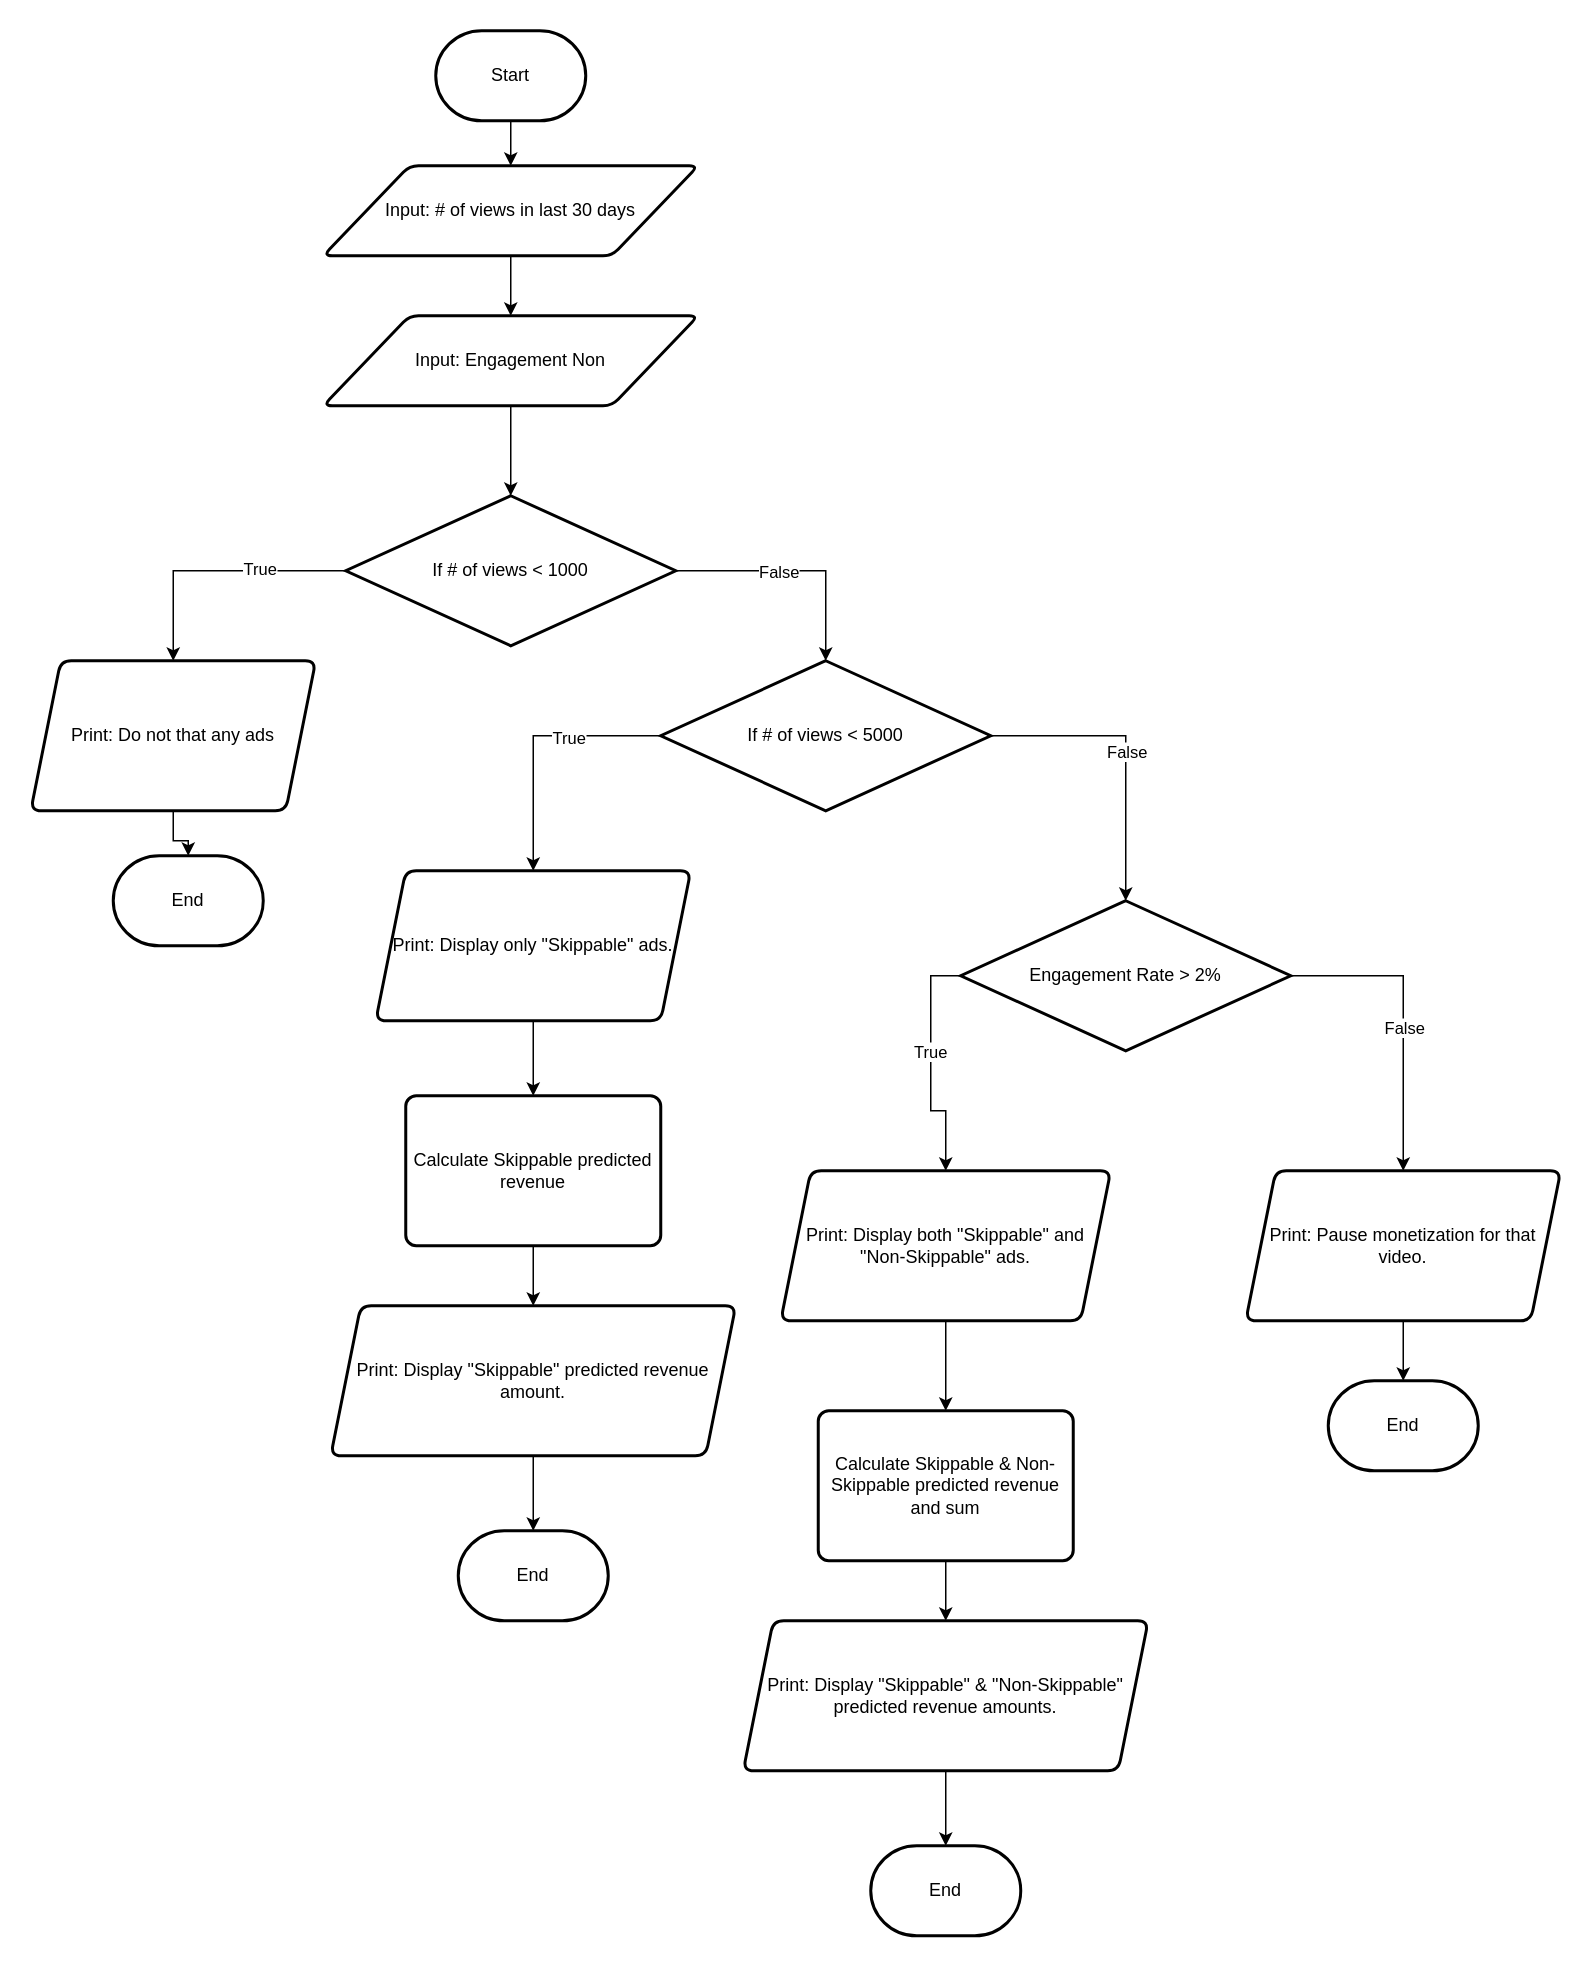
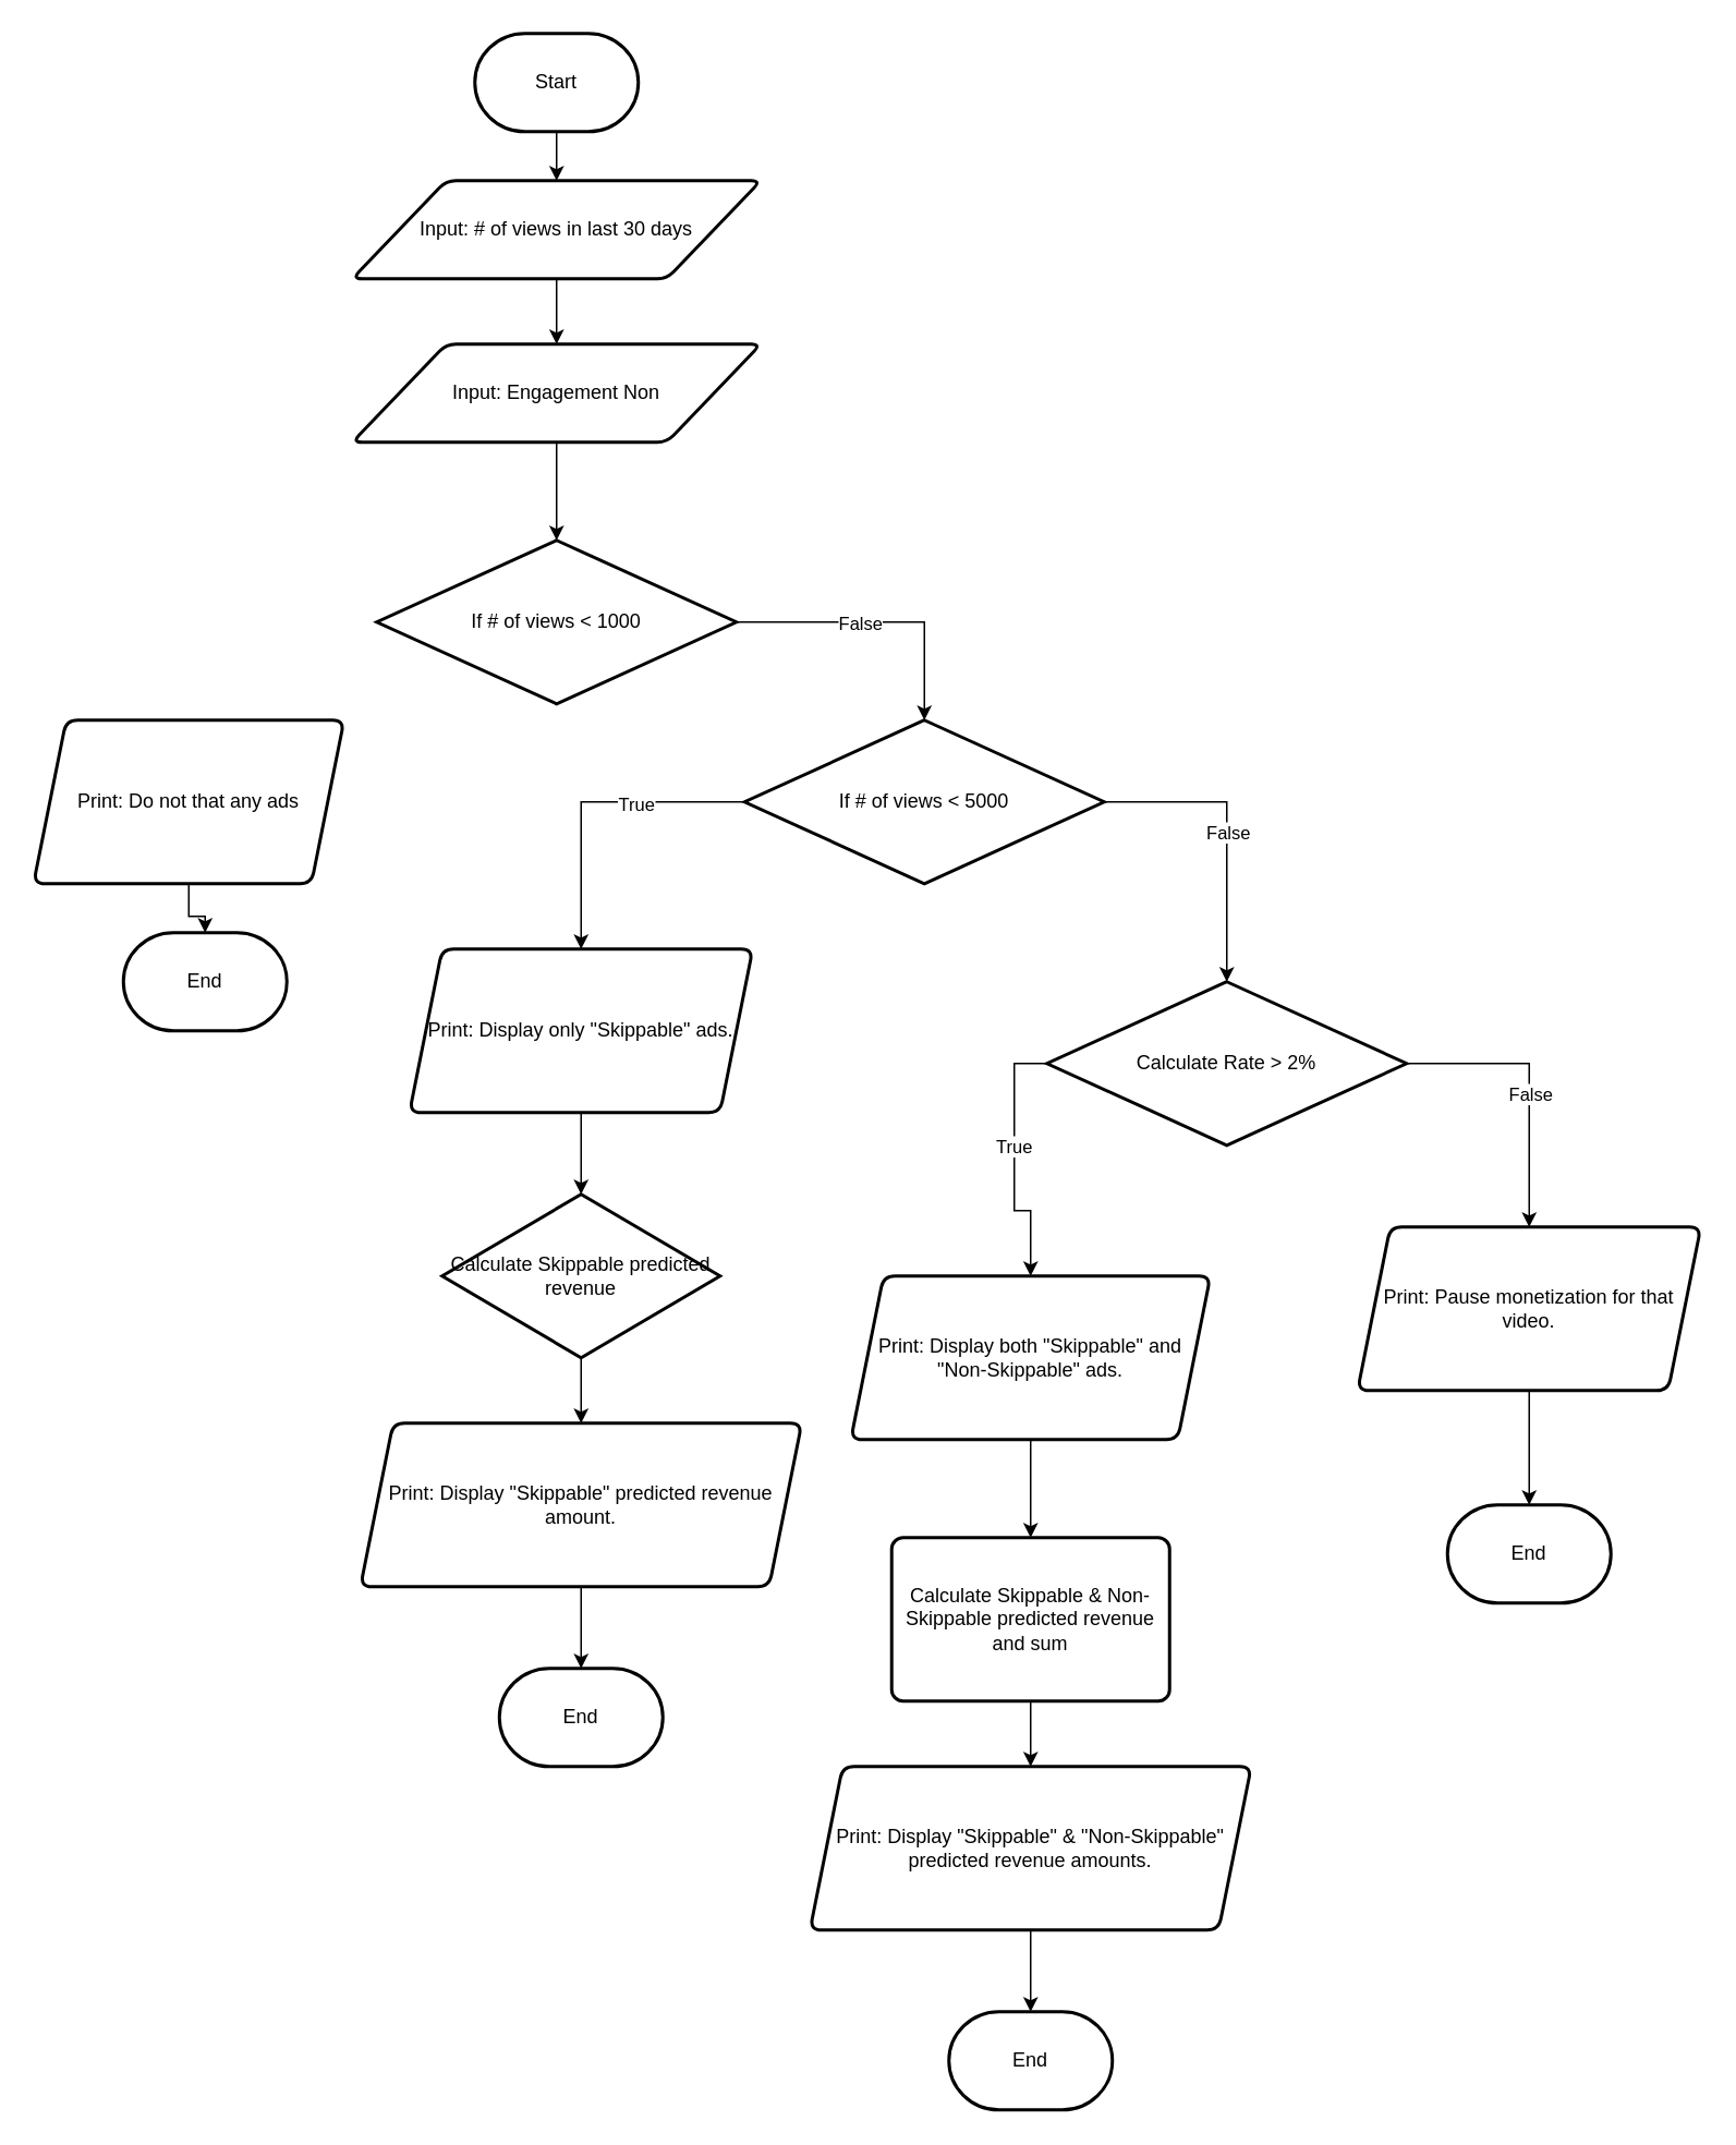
- <mxCell id="8" style="edgeStyle=orthogonalEdgeStyle;rounded=0;orthogonalLoop=1;jettySize=auto;html=1;entryX=0.5;entryY=0;entryDx=0;entryDy=0;" parent="1" source="12" target="14" edge="1"><mxGeometry relative="1" as="geometry"><mxPoint x="120" y="520" as="targetPoint" /></mxGeometry></mxCell>
- <mxCell id="9" value="True" style="edgeLabel;html=1;align=center;verticalAlign=middle;resizable=0;points=[];" parent="8" vertex="1" connectable="0"><mxGeometry x="-0.335" y="-2" relative="1" as="geometry"><mxPoint as="offset" /></mxGeometry></mxCell>
- <mxCell id="17" value="If # of views &amp;lt; 5000" style="strokeWidth=2;html=1;shape=mxgraph.flowchart.decision;whiteSpace=wrap;" parent="1" vertex="1"><mxGeometry x="440" y="440" width="220" height="100" as="geometry" /></mxCell>
+ <mxCell id="17" value="If # of views &amp;lt; 5000" style="strokeWidth=2;html=1;shape=mxgraph.flowchart.decision;whiteSpace=wrap;" parent="1" vertex="1"><mxGeometry x="455" y="440" width="220" height="100" as="geometry" /></mxCell>
- <mxCell id="31" value="Engagement Rate &amp;gt; 2%" style="strokeWidth=2;html=1;shape=mxgraph.flowchart.decision;whiteSpace=wrap;" vertex="1" parent="1"><mxGeometry x="640" y="600" width="220" height="100" as="geometry" /></mxCell>
+ <mxCell id="31" value="Calculate Rate &amp;gt; 2%" style="strokeWidth=2;html=1;shape=mxgraph.flowchart.decision;whiteSpace=wrap;" vertex="1" parent="1"><mxGeometry x="640" y="600" width="220" height="100" as="geometry" /></mxCell>
- <mxCell id="24" value="Calculate Skippable predicted revenue" style="rounded=1;whiteSpace=wrap;html=1;absoluteArcSize=1;arcSize=14;strokeWidth=2;" parent="1" vertex="1"><mxGeometry x="270" y="730" width="170" height="100" as="geometry" /></mxCell>
+ <mxCell id="24" value="Calculate Skippable predicted revenue" style="rhombus;whiteSpace=wrap;html=1;absoluteArcSize=1;arcSize=14;strokeWidth=2;" parent="1" vertex="1"><mxGeometry x="270" y="730" width="170" height="100" as="geometry" /></mxCell>
- <mxCell id="32" value="Print: Pause monetization for that video." style="rounded=1;whiteSpace=wrap;html=1;absoluteArcSize=1;arcSize=14;strokeWidth=2;shape=parallelogram;perimeter=parallelogramPerimeter;fixedSize=1;" vertex="1" parent="1"><mxGeometry x="830" y="780" width="210" height="100" as="geometry" /></mxCell>
+ <mxCell id="32" value="Print: Pause monetization for that video." style="rounded=1;whiteSpace=wrap;html=1;absoluteArcSize=1;arcSize=14;strokeWidth=2;shape=parallelogram;perimeter=parallelogramPerimeter;fixedSize=1;" vertex="1" parent="1"><mxGeometry x="830" y="750" width="210" height="100" as="geometry" /></mxCell>
